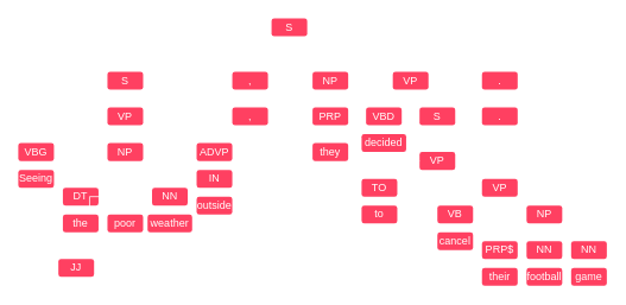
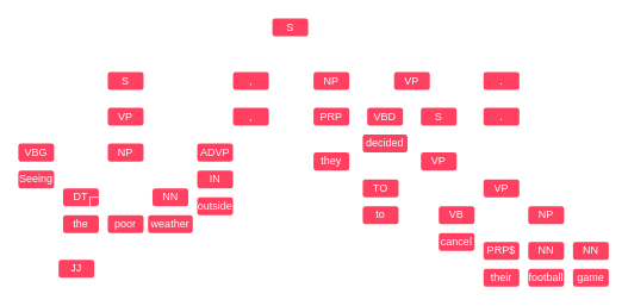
- <mxCell id="47" value="&lt;font color=&quot;#ffffff&quot;&gt;they&lt;/font&gt;" style="text;html=1;strokeColor=none;fillColor=#FF4061;align=center;verticalAlign=middle;whiteSpace=wrap;rounded=1;fontColor=#333333;glass=0;" parent="1" vertex="1"><mxGeometry x="350" y="160" width="40" height="20" as="geometry" /></mxCell>
+ <mxCell id="47" value="&lt;font color=&quot;#ffffff&quot;&gt;they&lt;/font&gt;" style="text;html=1;strokeColor=none;fillColor=#FF4061;align=center;verticalAlign=middle;whiteSpace=wrap;rounded=1;fontColor=#333333;glass=0;" parent="1" vertex="1"><mxGeometry x="350" y="170" width="40" height="20" as="geometry" /></mxCell>
